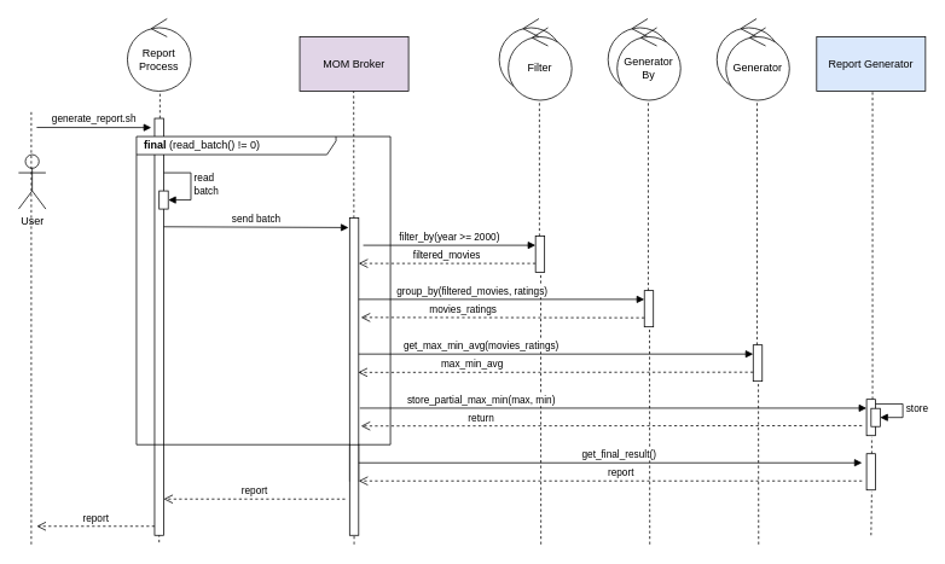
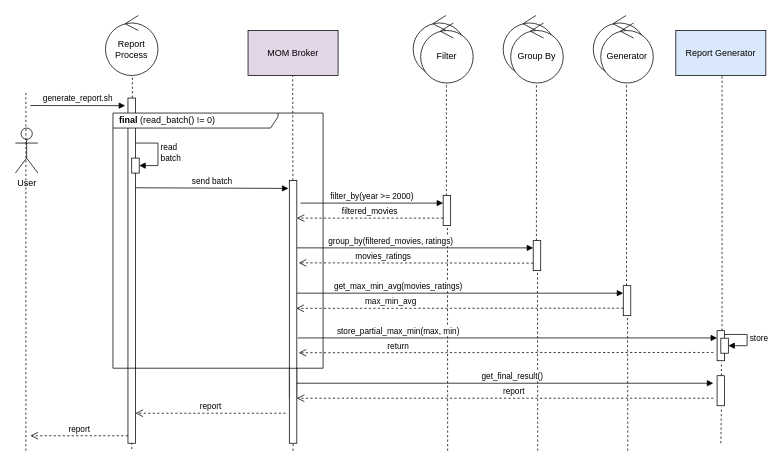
- <mxCell id="20" value="Generator By" style="ellipse;shape=umlControl;whiteSpace=wrap;html=1;" vertex="1" parent="1"><mxGeometry x="680" y="30" width="70" height="80" as="geometry" /></mxCell>
+ <mxCell id="20" value="Group By" style="ellipse;shape=umlControl;whiteSpace=wrap;html=1;" vertex="1" parent="1"><mxGeometry x="680" y="30" width="70" height="80" as="geometry" /></mxCell>
